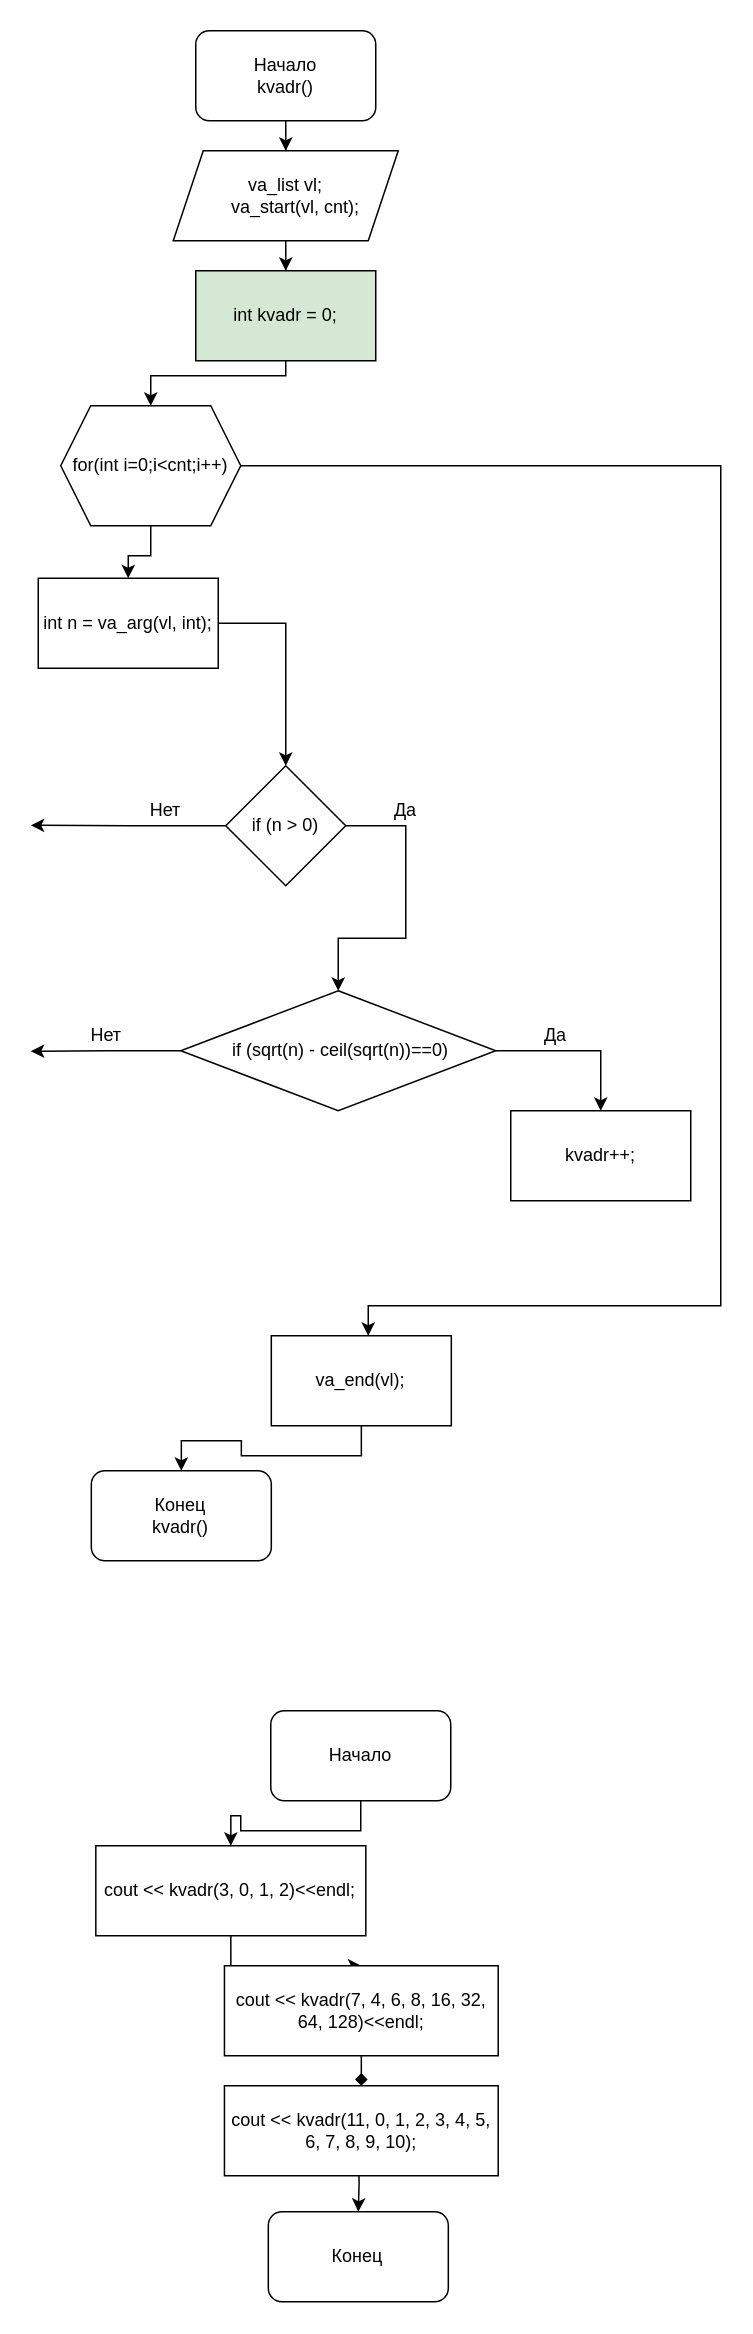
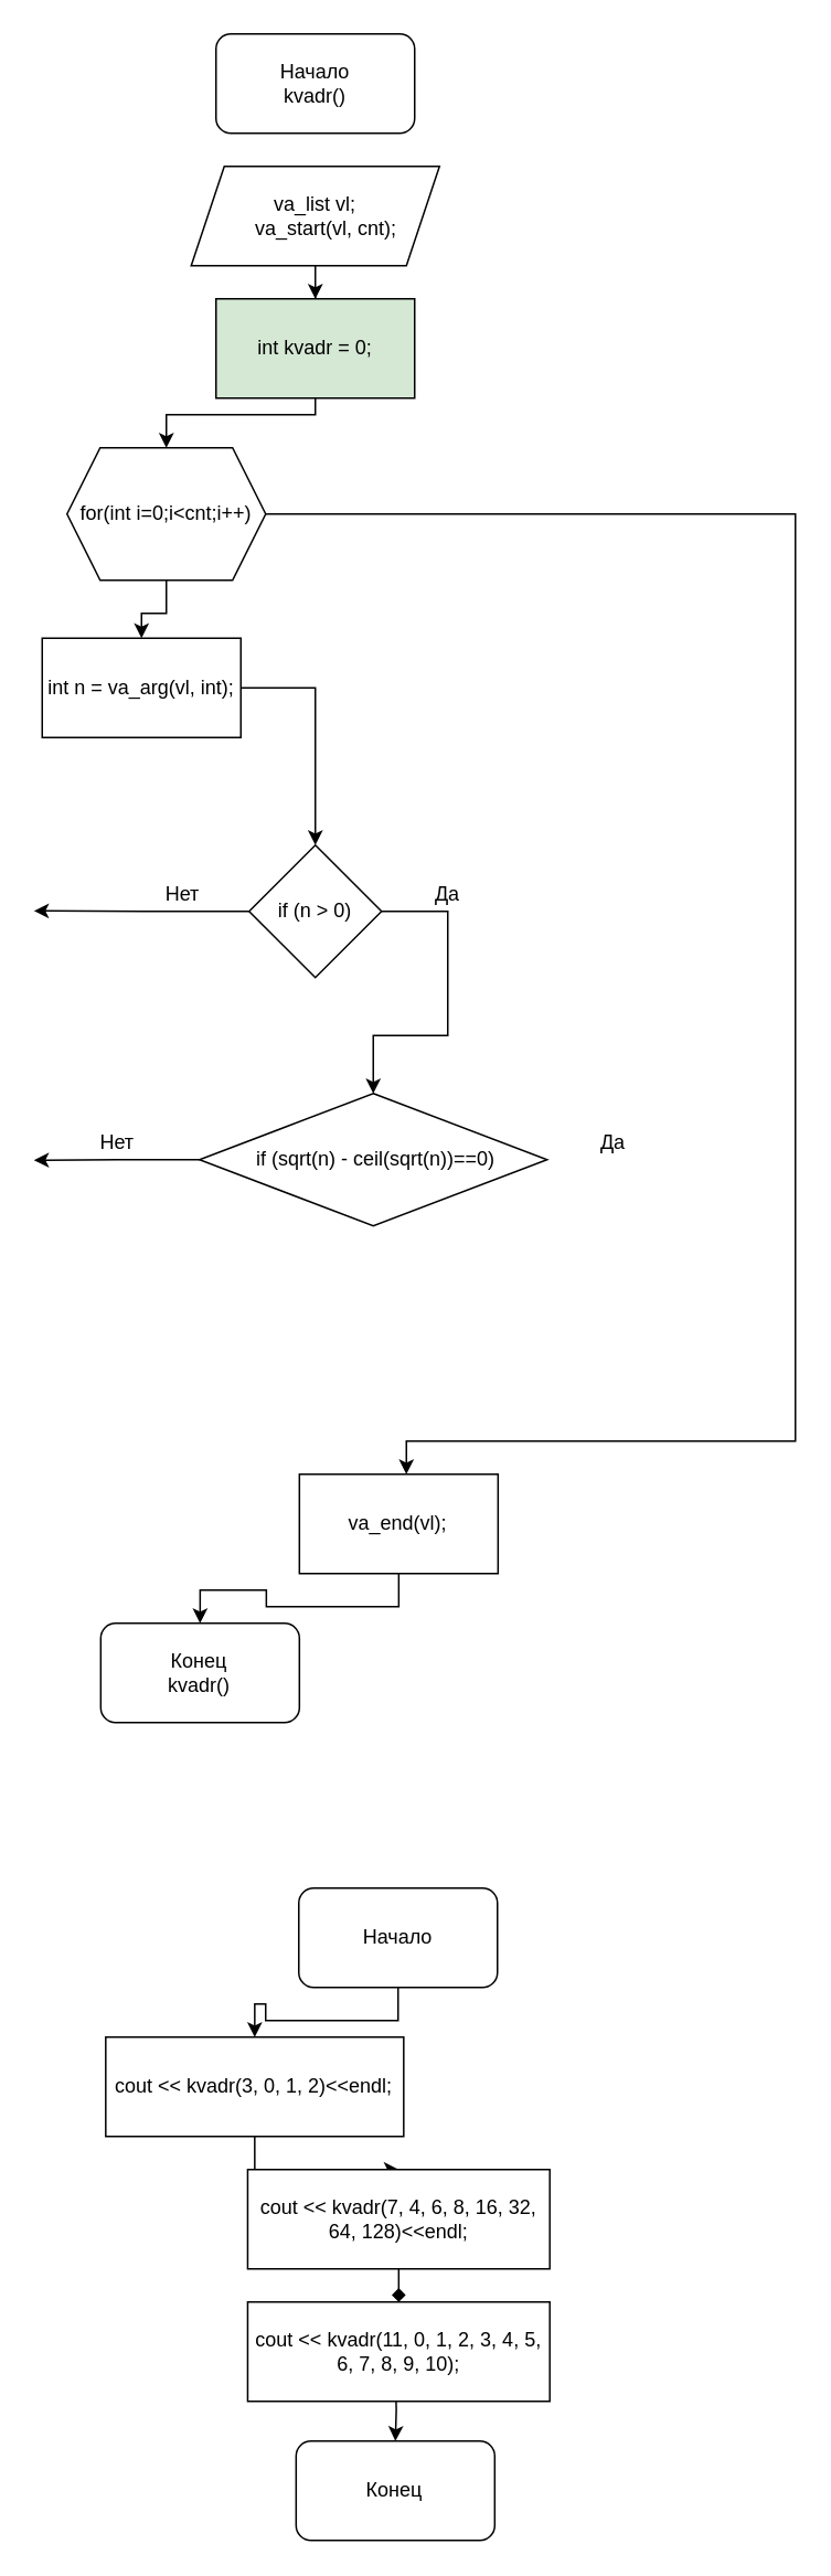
- <mxCell id="2" style="edgeStyle=orthogonalEdgeStyle;rounded=0;orthogonalLoop=1;jettySize=auto;html=1;entryX=0.5;entryY=0;entryDx=0;entryDy=0;" edge="1" parent="1" source="3" target="5"><mxGeometry relative="1" as="geometry" /></mxCell>
- <mxCell id="17" style="edgeStyle=orthogonalEdgeStyle;rounded=0;orthogonalLoop=1;jettySize=auto;html=1;exitX=1;exitY=0.5;exitDx=0;exitDy=0;entryX=0.5;entryY=0;entryDx=0;entryDy=0;" edge="1" parent="1" source="18" target="20"><mxGeometry relative="1" as="geometry" /></mxCell>
- <mxCell id="20" value="kvadr++;" style="rounded=0;whiteSpace=wrap;html=1;" vertex="1" parent="1"><mxGeometry x="340" y="740" width="120" height="60" as="geometry" /></mxCell>
